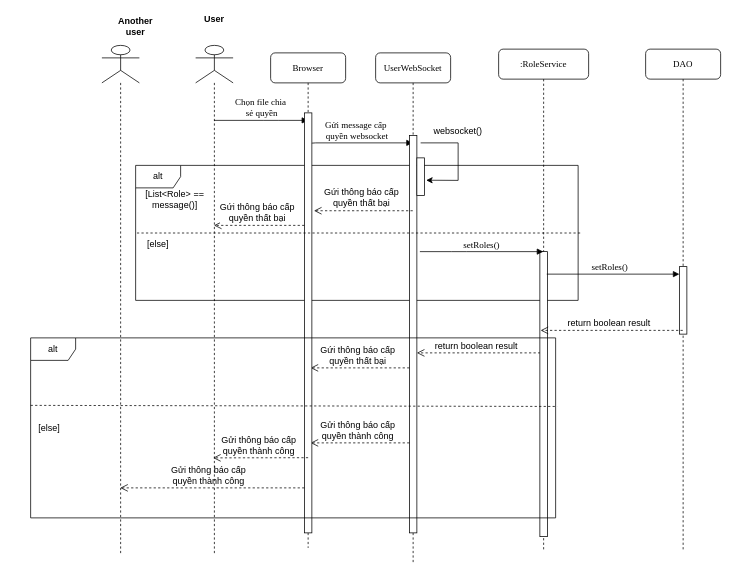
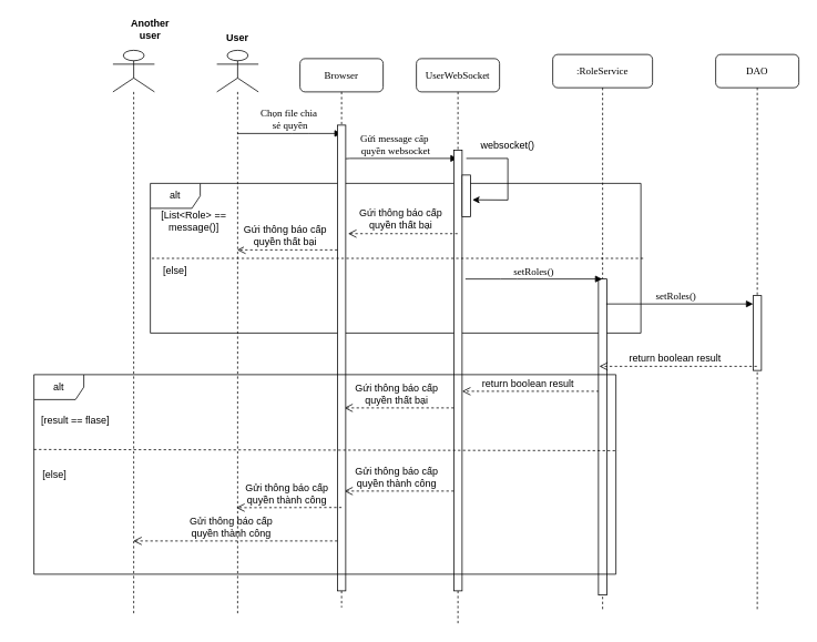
- <mxCell id="23" value="User" style="text;html=1;strokeColor=none;fillColor=none;align=center;verticalAlign=middle;whiteSpace=wrap;rounded=0;fontStyle=1" vertex="1" parent="1"><mxGeometry x="255" y="10" width="60" height="30" as="geometry" /></mxCell>
+ <mxCell id="23" value="User" style="text;html=1;strokeColor=none;fillColor=none;align=center;verticalAlign=middle;whiteSpace=wrap;rounded=0;fontStyle=1" vertex="1" parent="1"><mxGeometry x="255" y="30" width="60" height="30" as="geometry" /></mxCell>
+ <mxCell id="34" value="[result == flase]" style="text;html=1;strokeColor=none;fillColor=none;align=center;verticalAlign=middle;whiteSpace=wrap;rounded=0;" vertex="1" parent="1"><mxGeometry x="45" y="490" width="90" height="30" as="geometry" /></mxCell>
